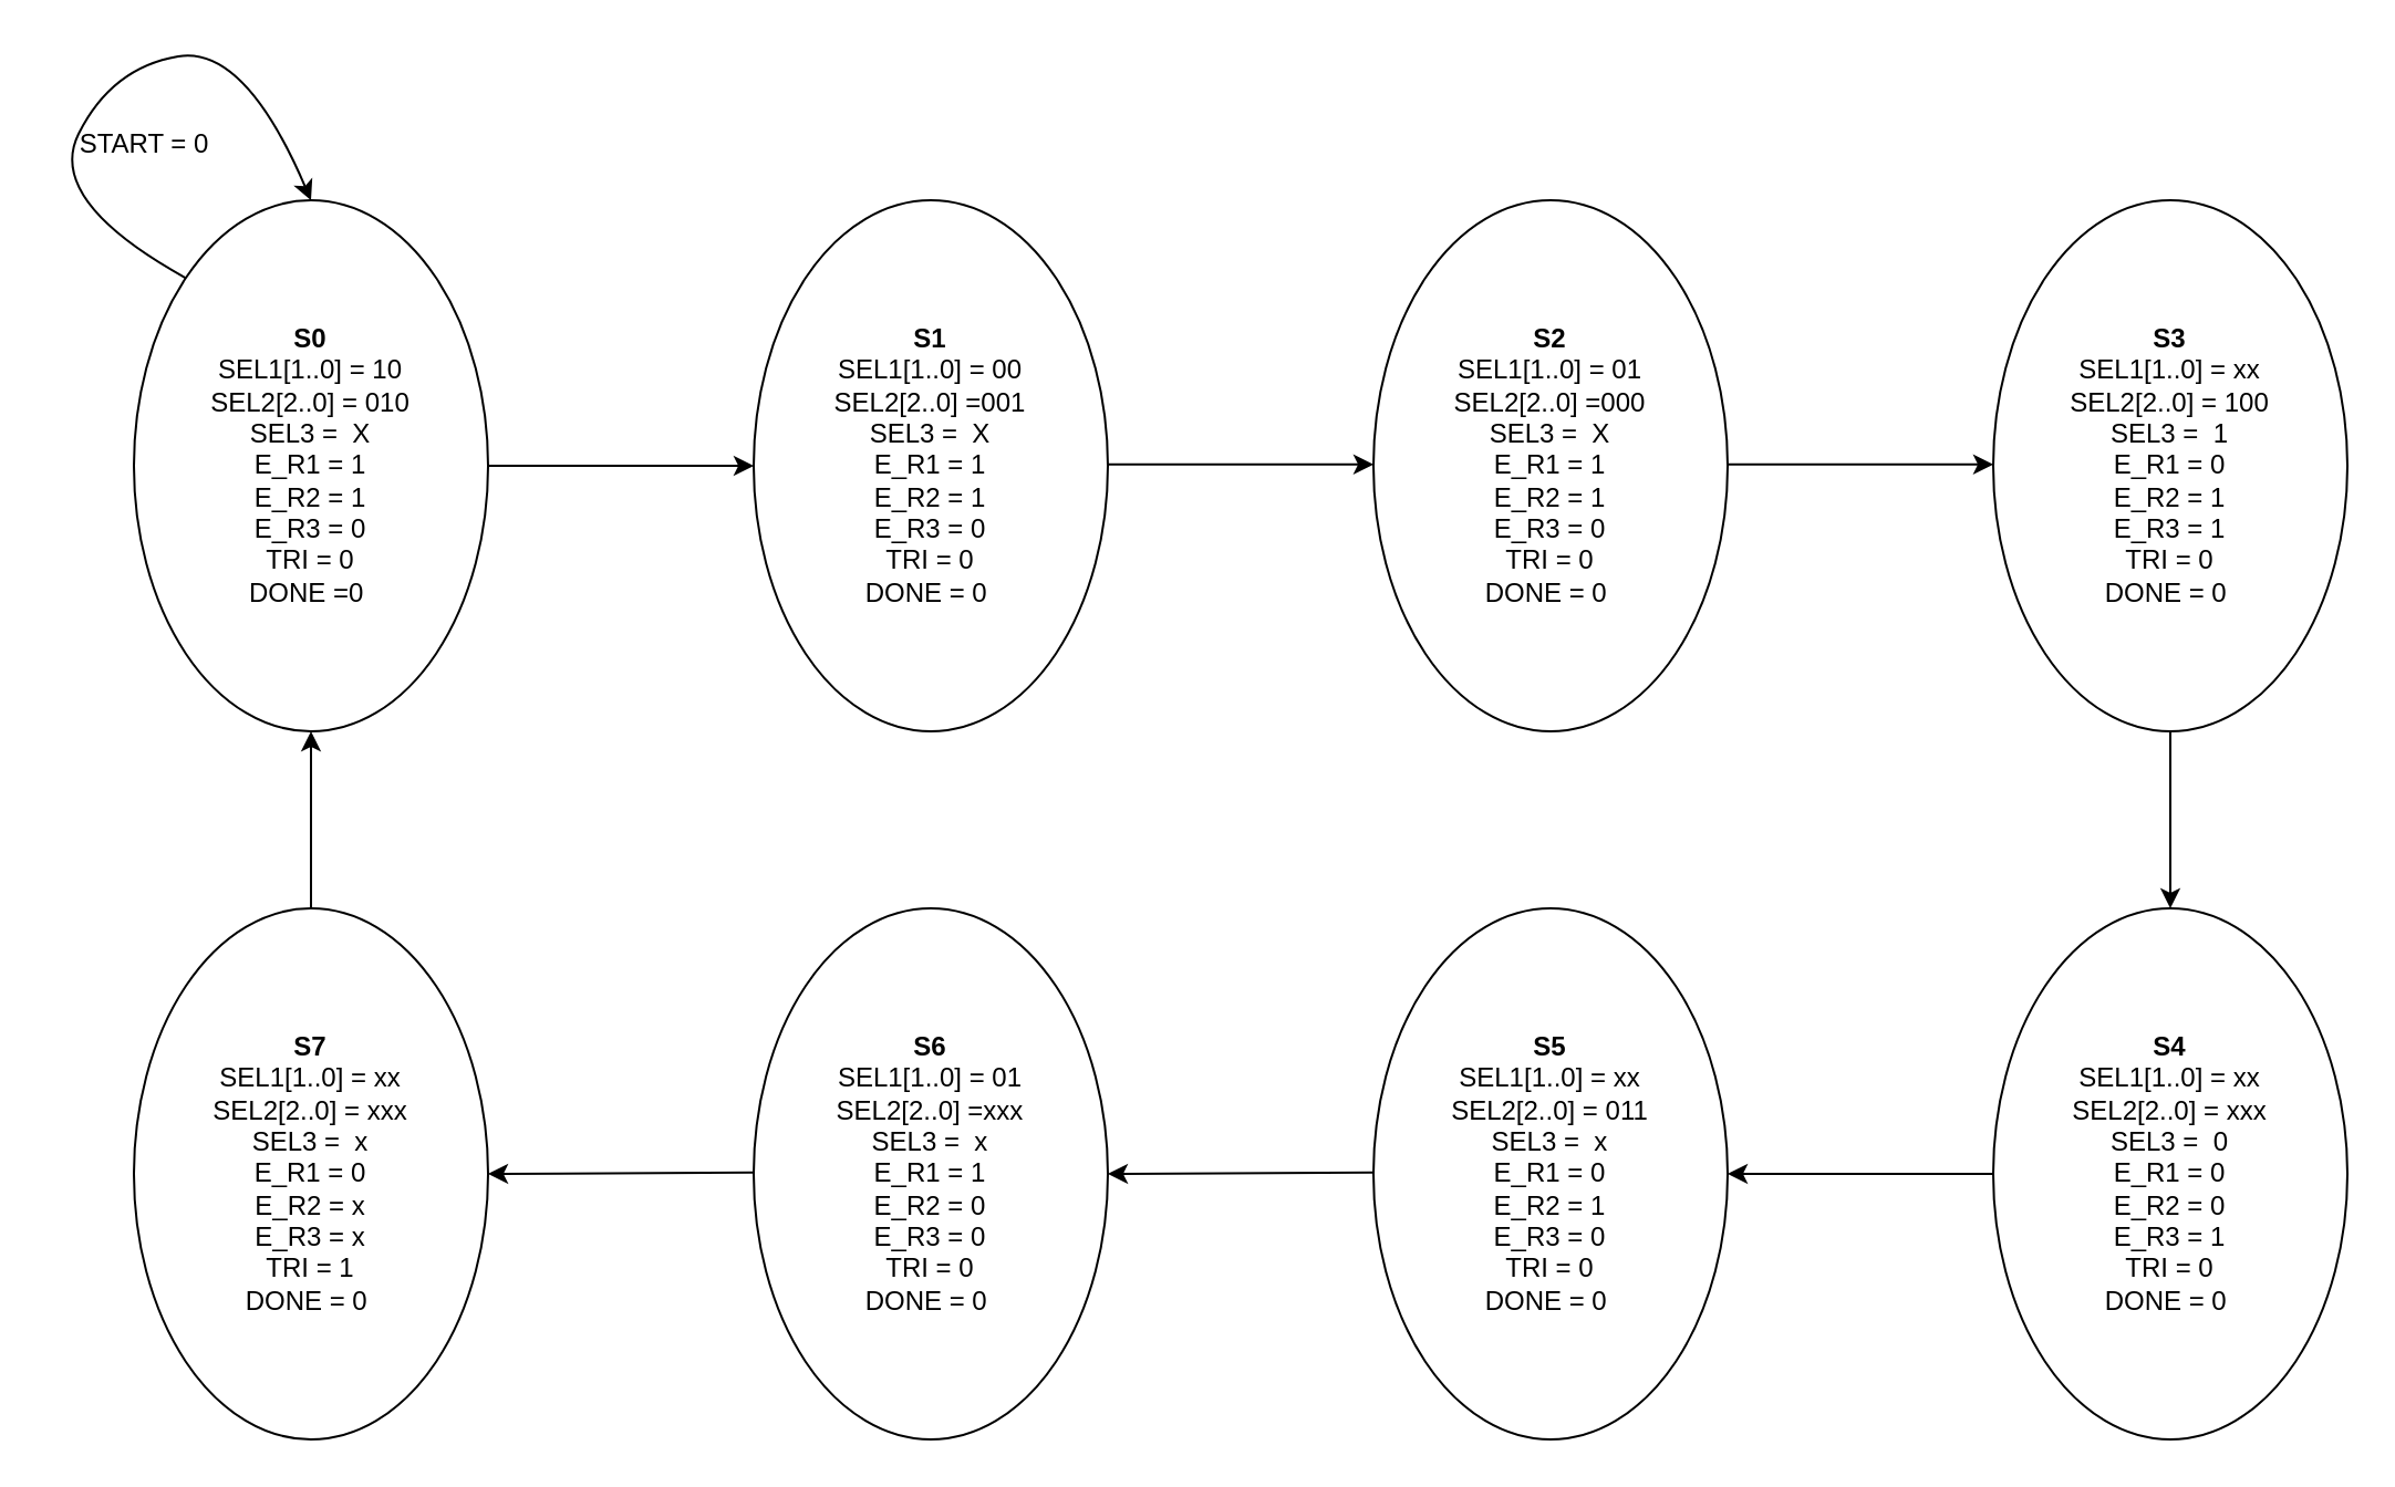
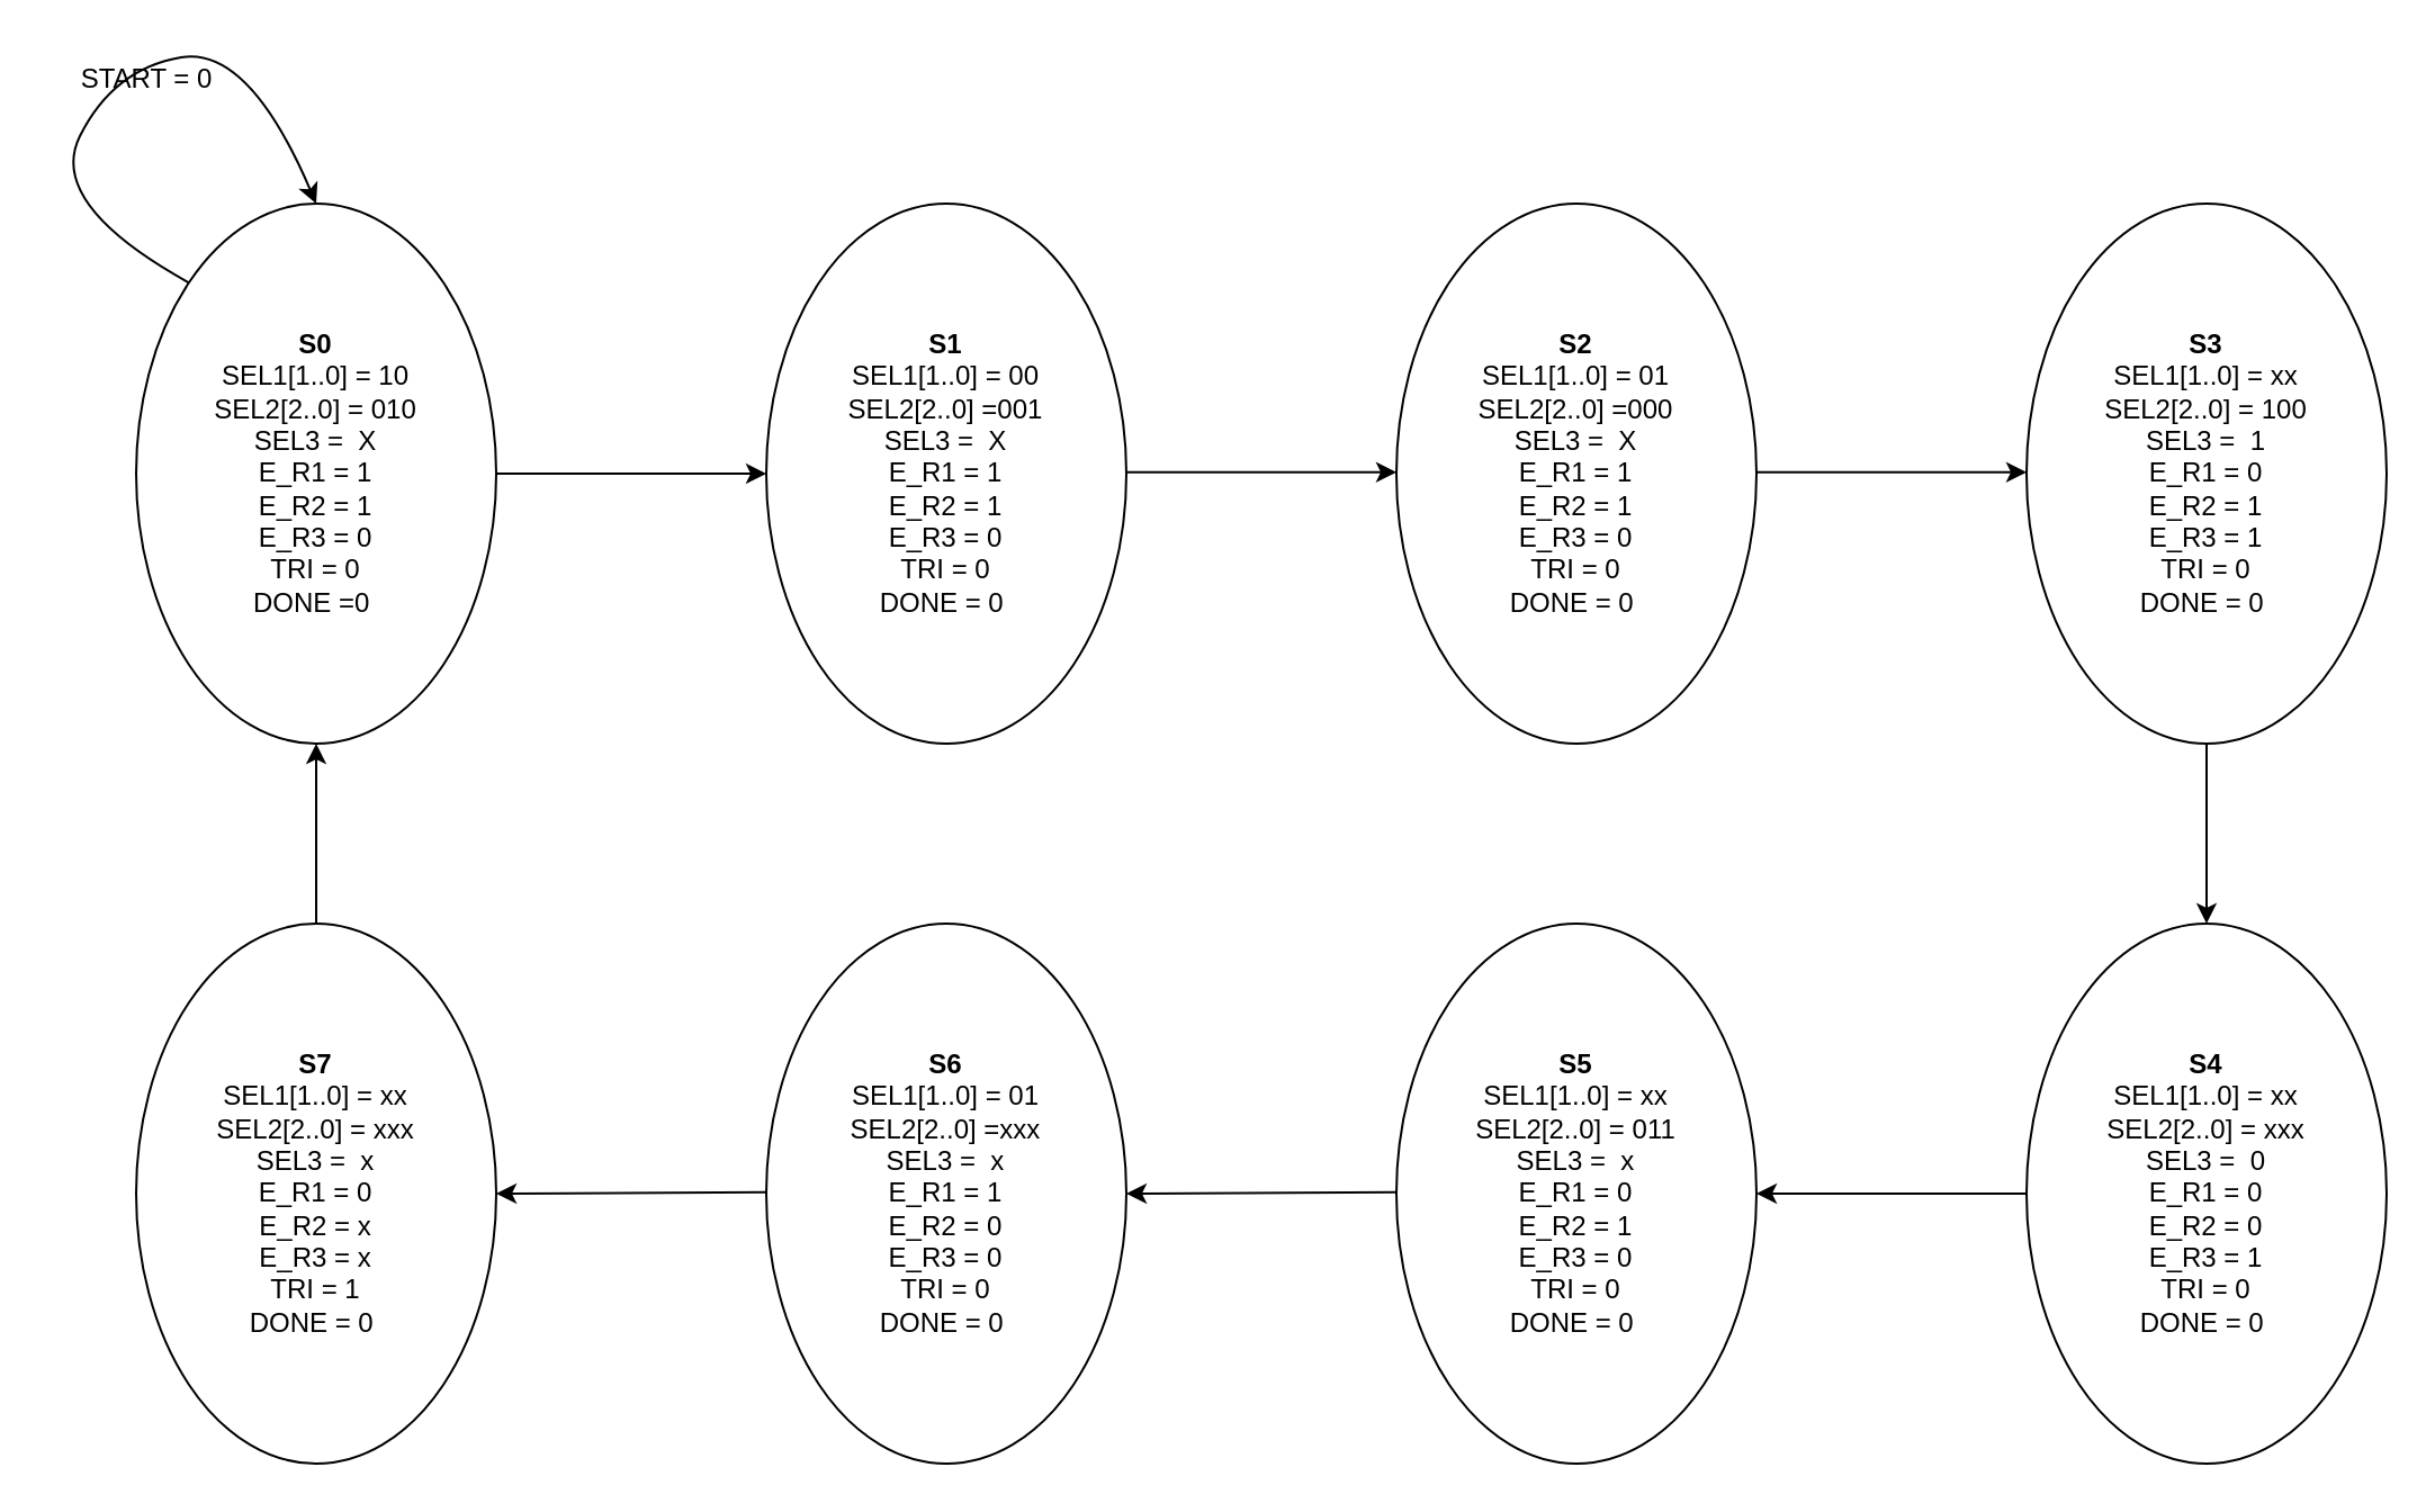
- <mxCell id="19" value="START = 0" style="text;html=1;strokeColor=none;fillColor=none;align=center;verticalAlign=middle;whiteSpace=wrap;rounded=0;" parent="1" vertex="1"><mxGeometry x="30" y="50" width="70" height="30" as="geometry" /></mxCell>
+ <mxCell id="19" value="START = 0" style="text;html=1;strokeColor=none;fillColor=none;align=center;verticalAlign=middle;whiteSpace=wrap;rounded=0;" parent="1" vertex="1"><mxGeometry x="30" y="20" width="70" height="30" as="geometry" /></mxCell>
